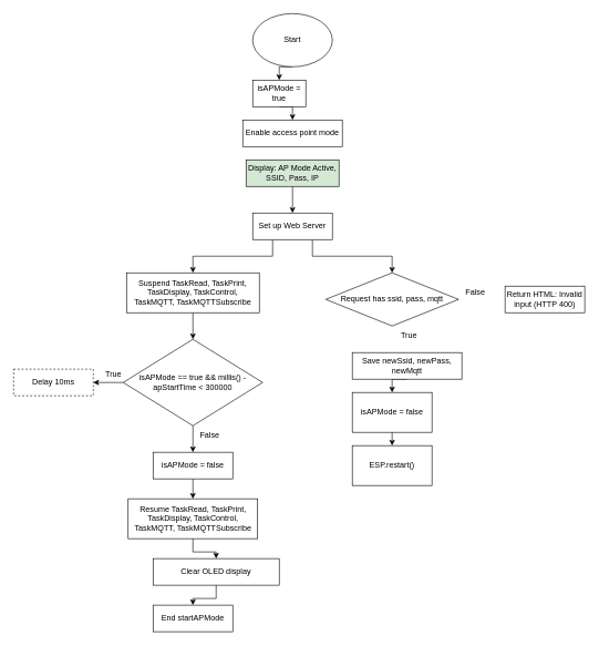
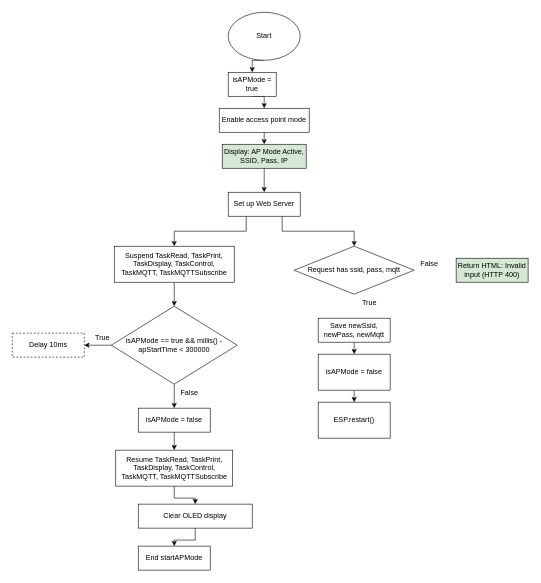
+ <mxCell id="6" style="edgeStyle=orthogonalEdgeStyle;rounded=0;orthogonalLoop=1;jettySize=auto;html=1;exitX=0.5;exitY=1;exitDx=0;exitDy=0;entryX=0.5;entryY=0;entryDx=0;entryDy=0;" parent="1" source="7" target="9" edge="1"><mxGeometry relative="1" as="geometry" /></mxCell>
- <mxCell id="13" value="&lt;p style=&quot;white-space-collapse: preserve;&quot; dir=&quot;auto&quot;&gt;Return HTML: Invalid input (HTTP 400)&lt;/p&gt;" style="rounded=0;whiteSpace=wrap;html=1;" parent="1" vertex="1"><mxGeometry x="760" y="430" width="120" height="40" as="geometry" /></mxCell>
+ <mxCell id="13" value="&lt;p style=&quot;white-space-collapse: preserve;&quot; dir=&quot;auto&quot;&gt;Return HTML: Invalid input (HTTP 400)&lt;/p&gt;" style="rounded=0;whiteSpace=wrap;html=1;fillColor=#d5e8d4;" parent="1" vertex="1"><mxGeometry x="760" y="430" width="120" height="40" as="geometry" /></mxCell>
- <mxCell id="16" value="&lt;p style=&quot;white-space-collapse: preserve;&quot; dir=&quot;auto&quot;&gt;Save newSsid, newPass, newMqtt&lt;/p&gt;" style="rounded=0;whiteSpace=wrap;html=1;" parent="1" vertex="1"><mxGeometry x="530" y="530" width="165" height="40" as="geometry" /></mxCell>
+ <mxCell id="16" value="&lt;p style=&quot;white-space-collapse: preserve;&quot; dir=&quot;auto&quot;&gt;Save newSsid, newPass, newMqtt&lt;/p&gt;" style="rounded=0;whiteSpace=wrap;html=1;" parent="1" vertex="1"><mxGeometry x="530" y="530" width="120" height="40" as="geometry" /></mxCell>
